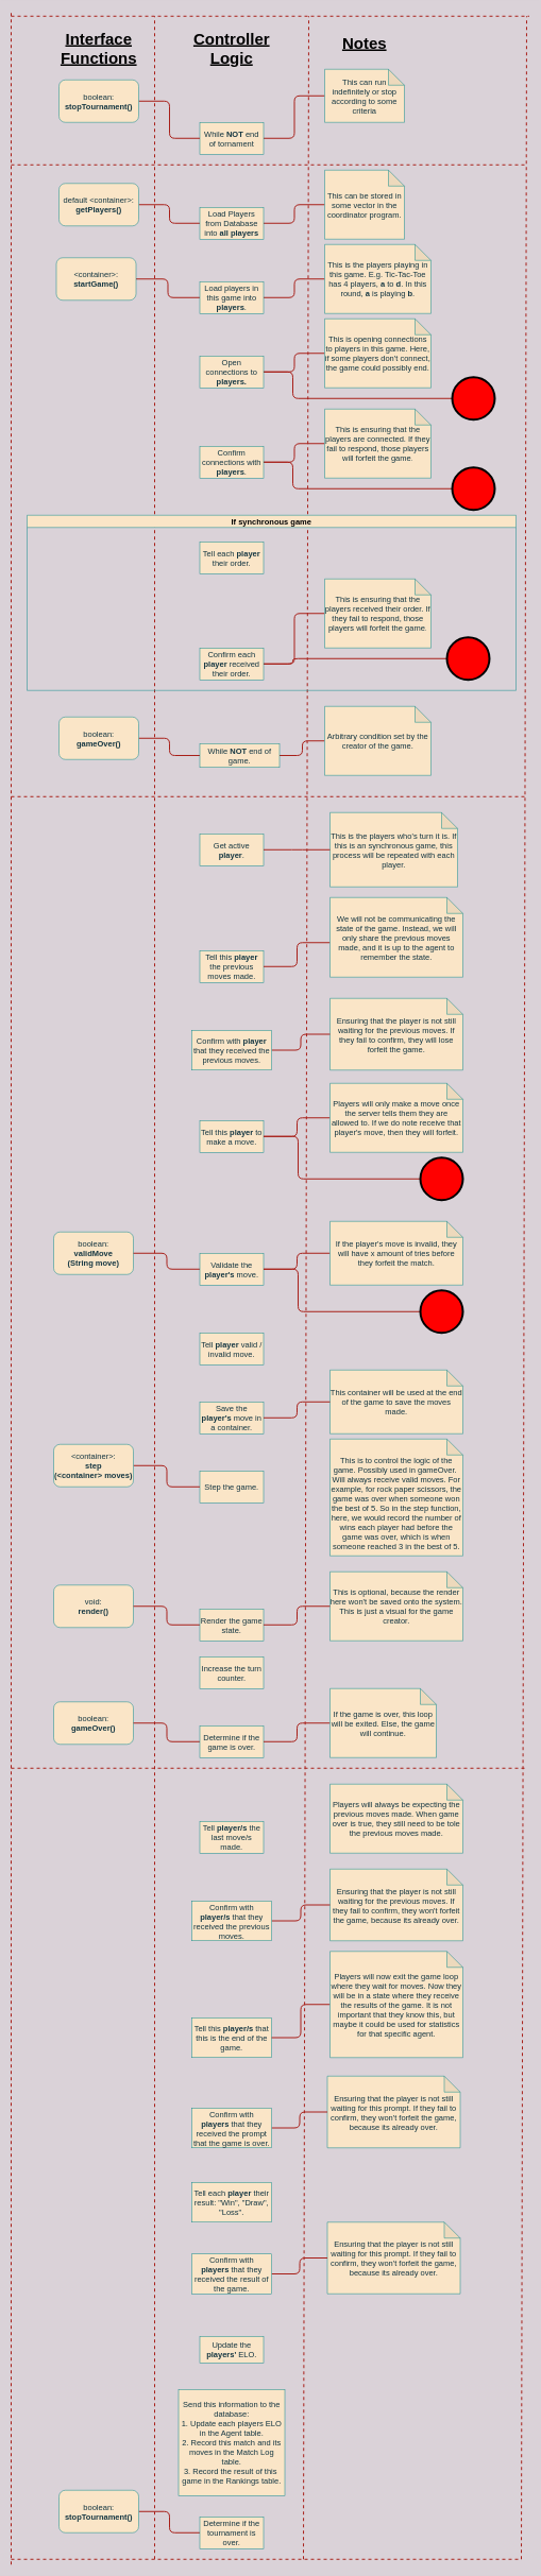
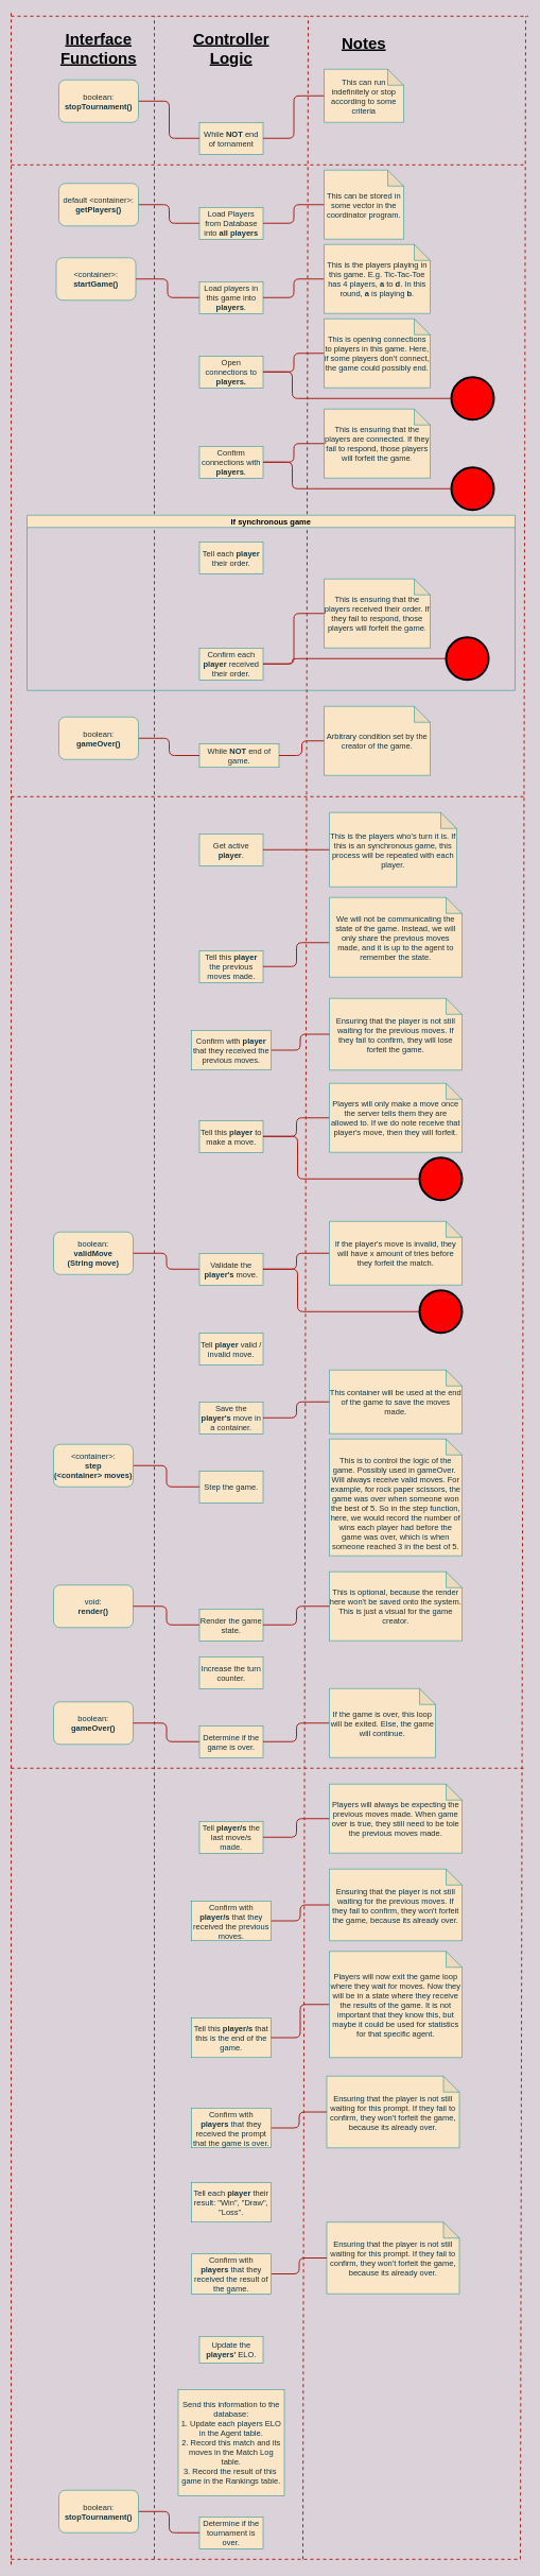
+ <mxCell id="83" style="edgeStyle=elbowEdgeStyle;rounded=1;orthogonalLoop=1;jettySize=auto;html=1;exitX=1;exitY=0.5;exitDx=0;exitDy=0;entryX=0;entryY=0.5;entryDx=0;entryDy=0;entryPerimeter=0;fontSize=15;endArrow=none;endFill=0;strokeColor=#A8201A;strokeWidth=2;" parent="1" source="84" target="85" edge="1"><mxGeometry relative="1" as="geometry" /></mxCell>
